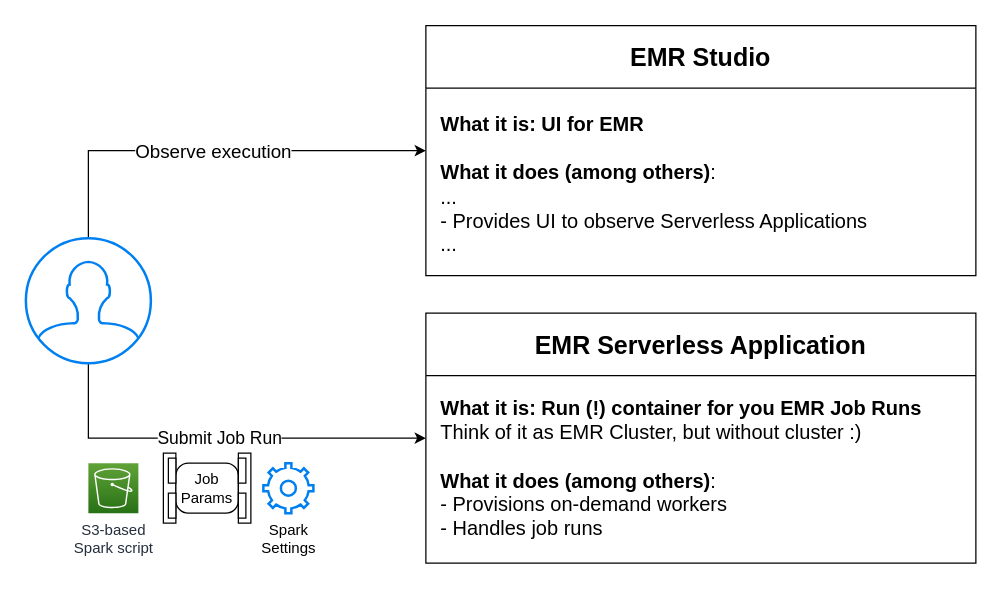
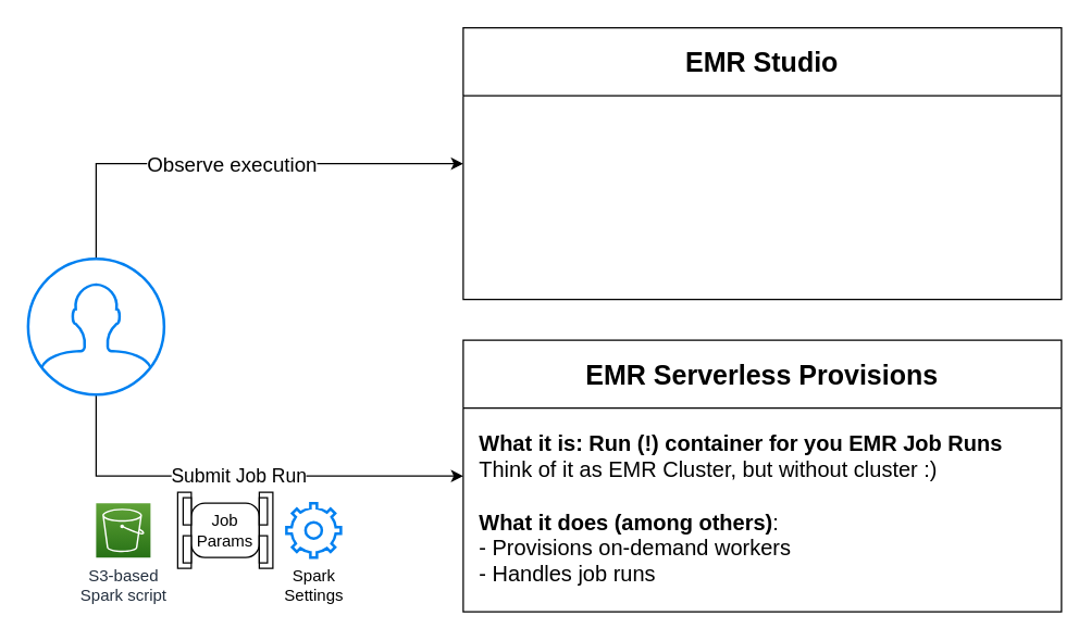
- <mxCell id="8" value="&lt;b&gt;What it is: UI for EMR&lt;/b&gt;&lt;br&gt;&lt;br&gt;&lt;b&gt;What it does (among others)&lt;/b&gt;:&lt;br&gt;...&lt;br style=&quot;font-size: 16px;&quot;&gt;- Provides UI to observe Serverless Applications&lt;br style=&quot;font-size: 16px;&quot;&gt;..." style="text;html=1;strokeColor=none;fillColor=none;align=left;verticalAlign=top;whiteSpace=wrap;rounded=0;horizontal=1;fontSize=16;" vertex="1" parent="7"><mxGeometry x="10" y="62.5" width="420" height="127.5" as="geometry" /></mxCell>
- <mxCell id="5" value="EMR Serverless Application" style="swimlane;whiteSpace=wrap;html=1;fontSize=20;startSize=50;" vertex="1" parent="1"><mxGeometry x="340" y="250" width="440" height="200" as="geometry" /></mxCell>
+ <mxCell id="5" value="EMR Serverless Provisions" style="swimlane;whiteSpace=wrap;html=1;fontSize=20;startSize=50;" vertex="1" parent="1"><mxGeometry x="340" y="250" width="440" height="200" as="geometry" /></mxCell>
